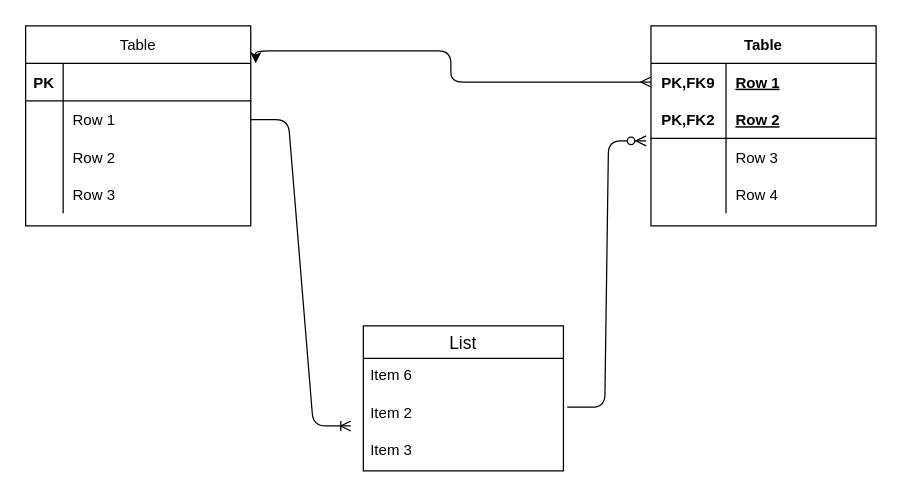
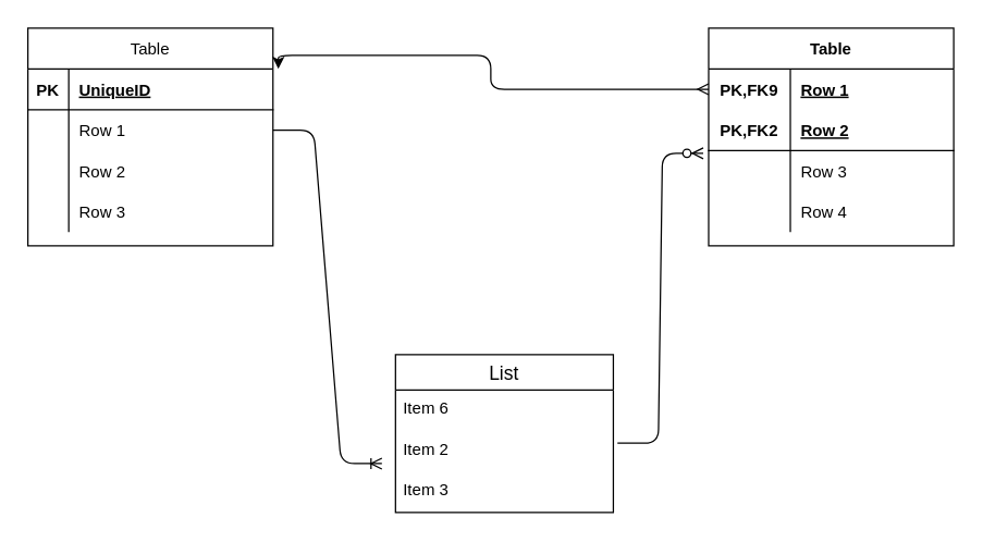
+ <mxCell id="20" value="UniqueID" style="shape=partialRectangle;connectable=0;fillColor=none;top=0;left=0;bottom=0;right=0;align=left;spacingLeft=6;fontStyle=5;overflow=hidden;" vertex="1" parent="18"><mxGeometry x="30" width="150" height="30" as="geometry" /></mxCell>
